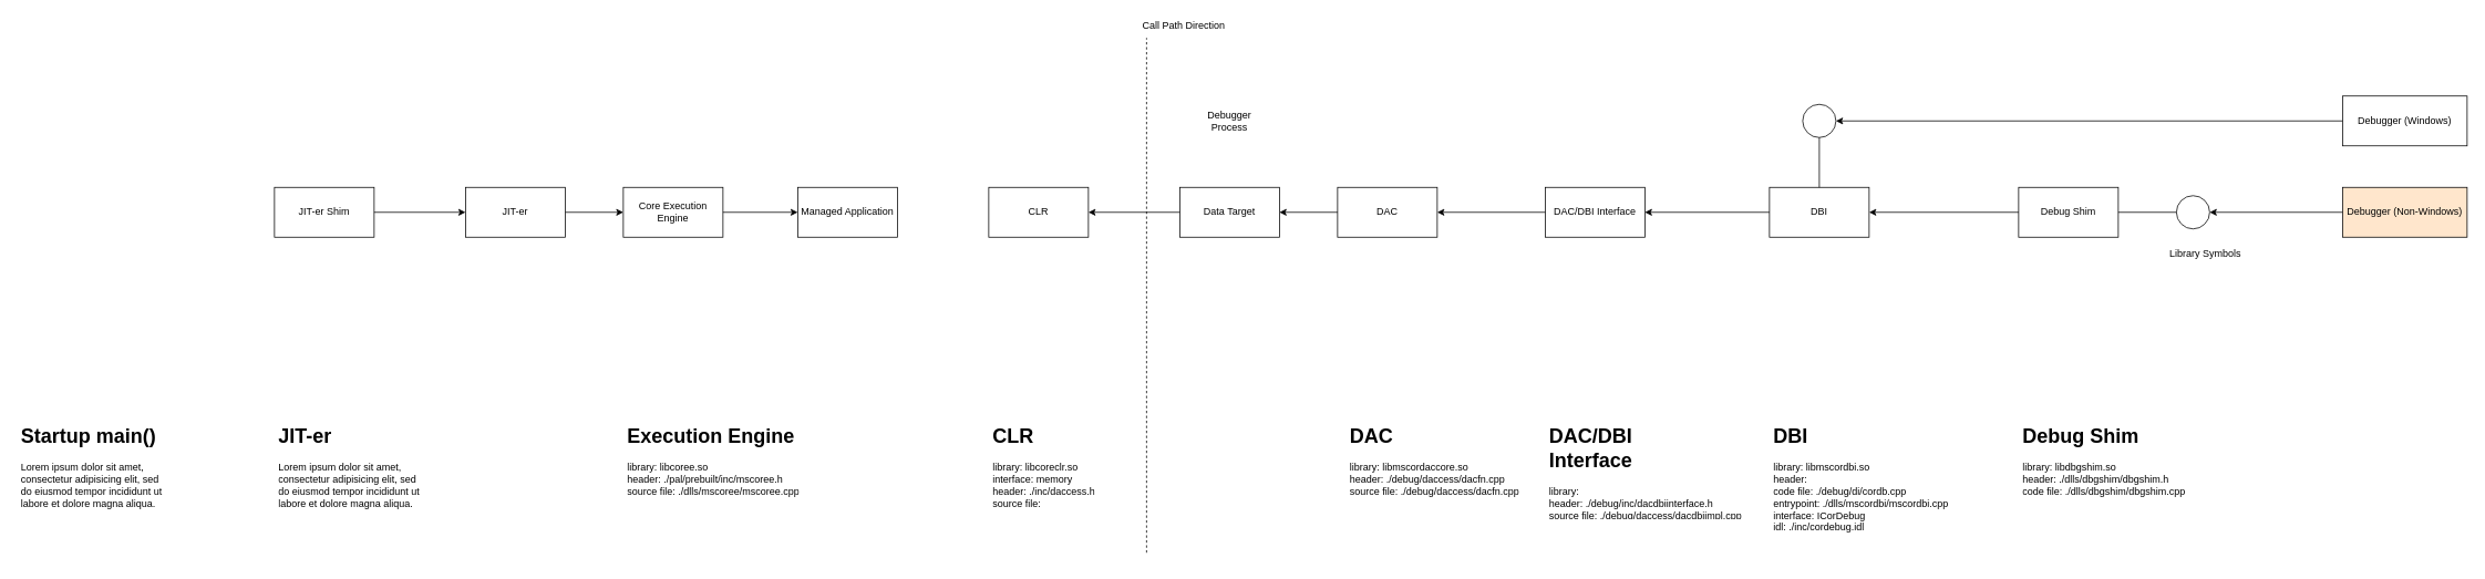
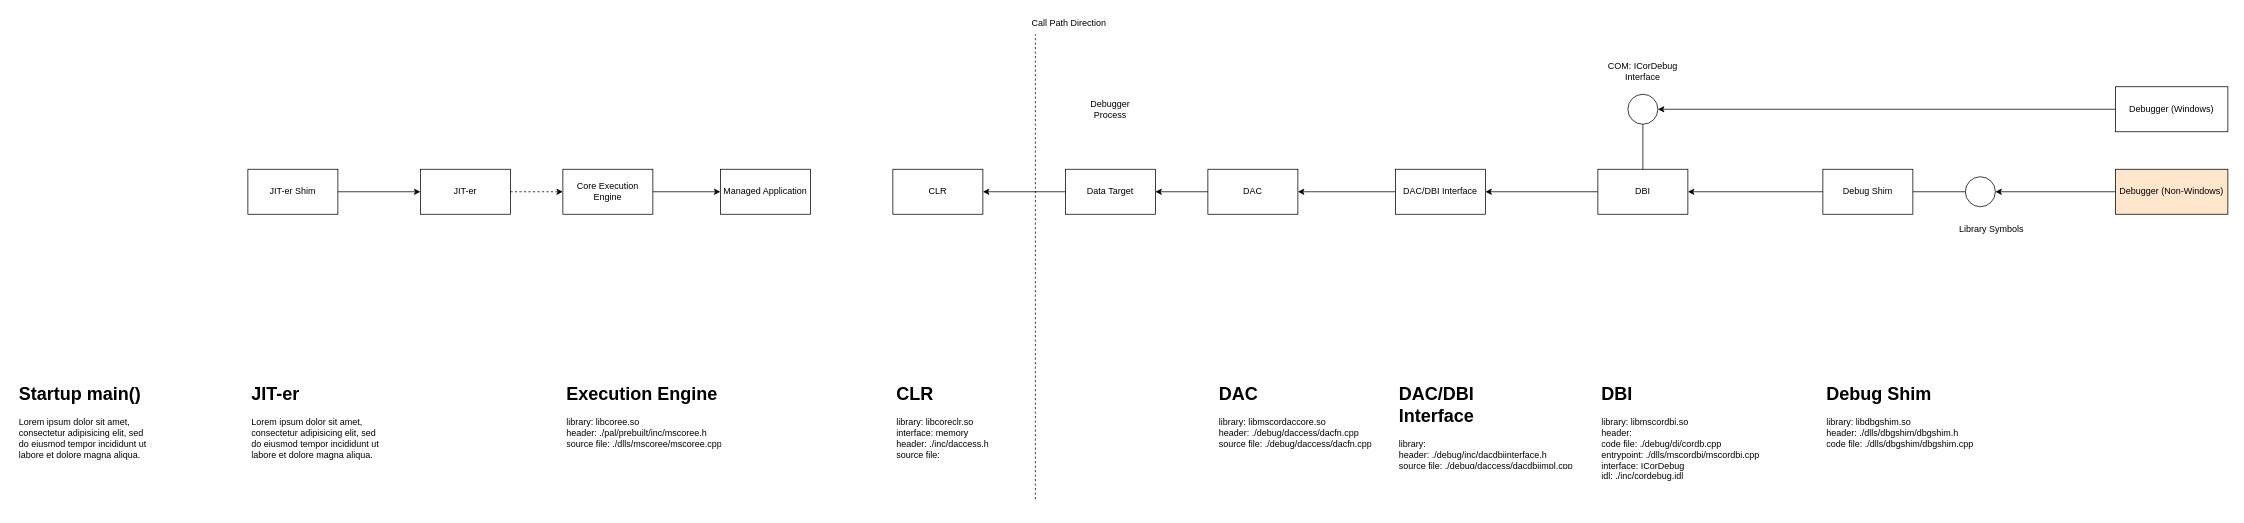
+ <mxCell id="17" value="COM: ICorDebug&lt;br&gt;Interface" style="text;html=1;strokeColor=none;fillColor=none;align=center;verticalAlign=middle;whiteSpace=wrap;rounded=0;" vertex="1" parent="1"><mxGeometry x="2140" y="85" width="100" height="20" as="geometry" /></mxCell>
- <mxCell id="35" value="" style="endArrow=classic;html=1;entryX=0;entryY=0.5;entryDx=0;entryDy=0;exitX=1;exitY=0.5;exitDx=0;exitDy=0;" edge="1" parent="1" source="36" target="32"><mxGeometry width="50" height="50" relative="1" as="geometry"><mxPoint x="690" y="385" as="sourcePoint" /><mxPoint x="740" y="335" as="targetPoint" /></mxGeometry></mxCell>
+ <mxCell id="35" value="" style="endArrow=classic;html=1;entryX=0;entryY=0.5;entryDx=0;entryDy=0;exitX=1;exitY=0.5;exitDx=0;exitDy=0;dashed=1;" edge="1" parent="1" source="36" target="32"><mxGeometry width="50" height="50" relative="1" as="geometry"><mxPoint x="690" y="385" as="sourcePoint" /><mxPoint x="740" y="335" as="targetPoint" /></mxGeometry></mxCell>
